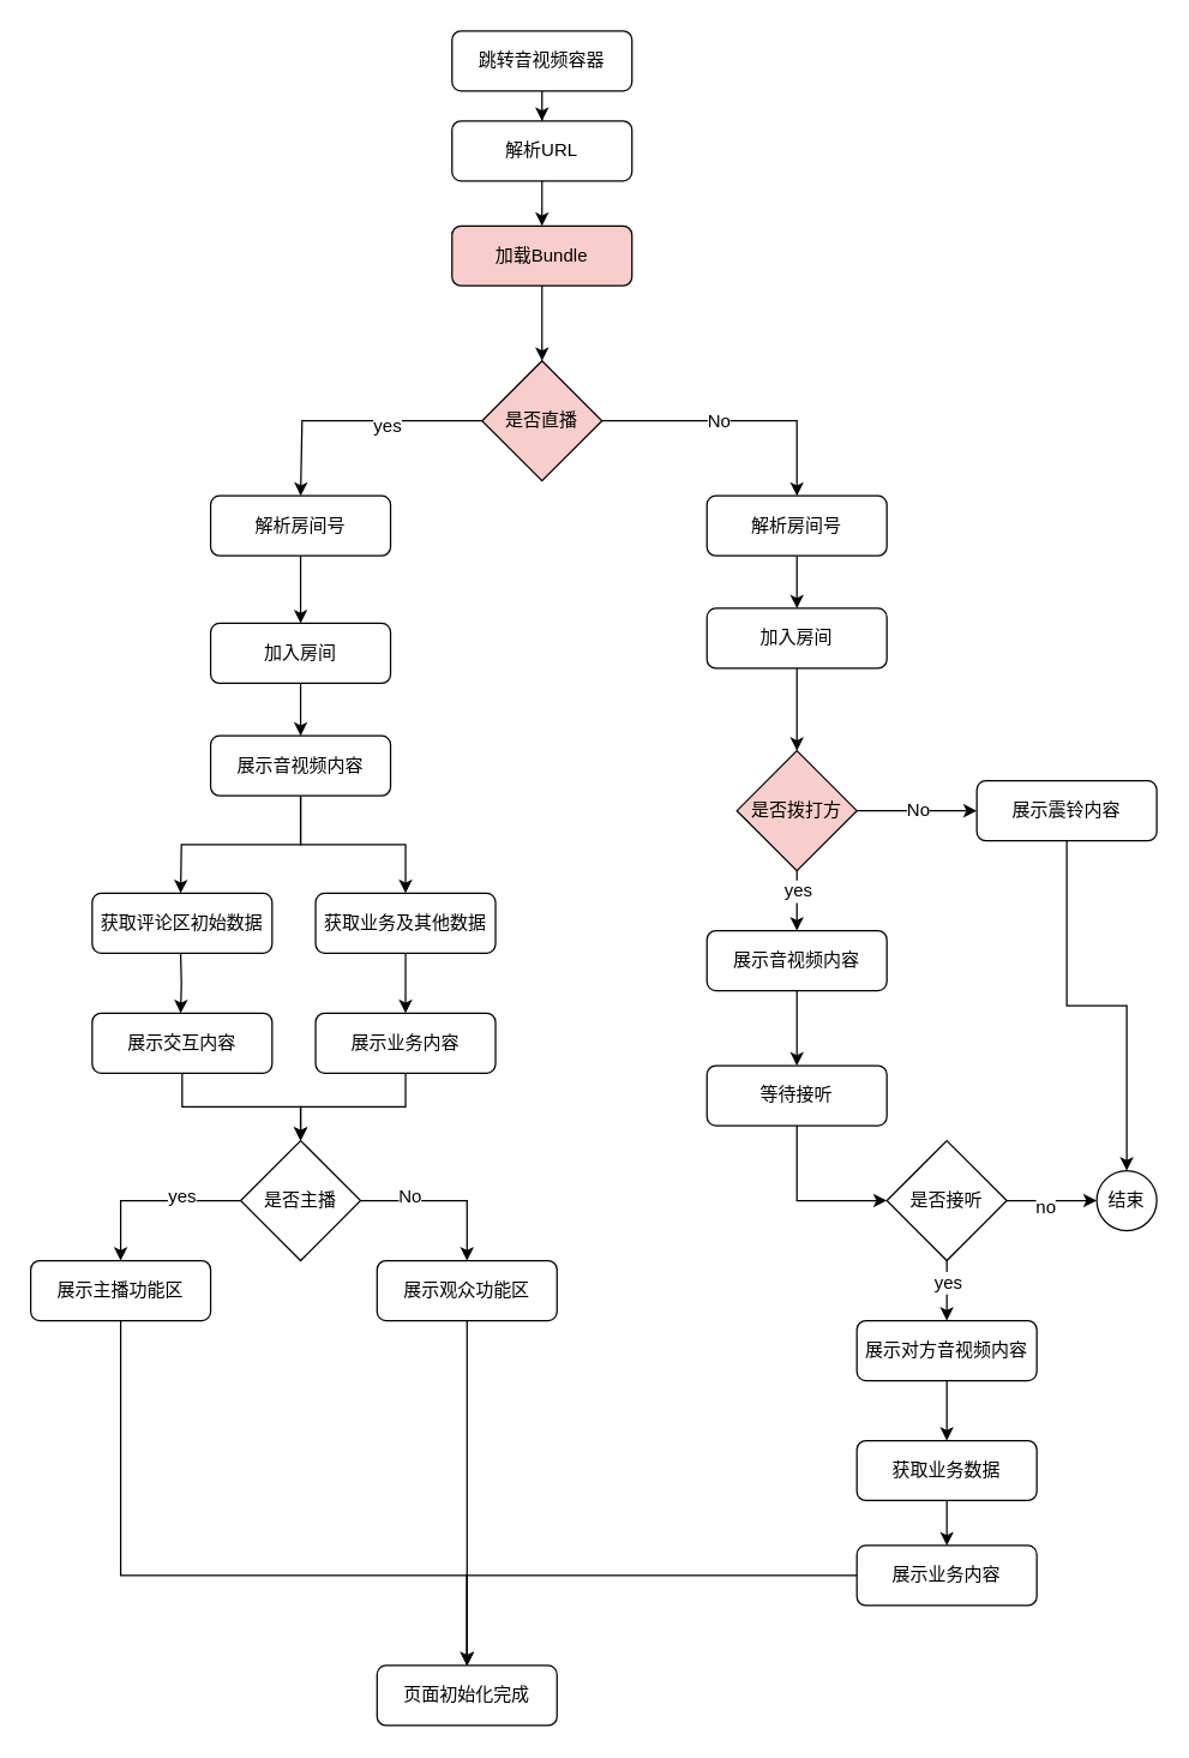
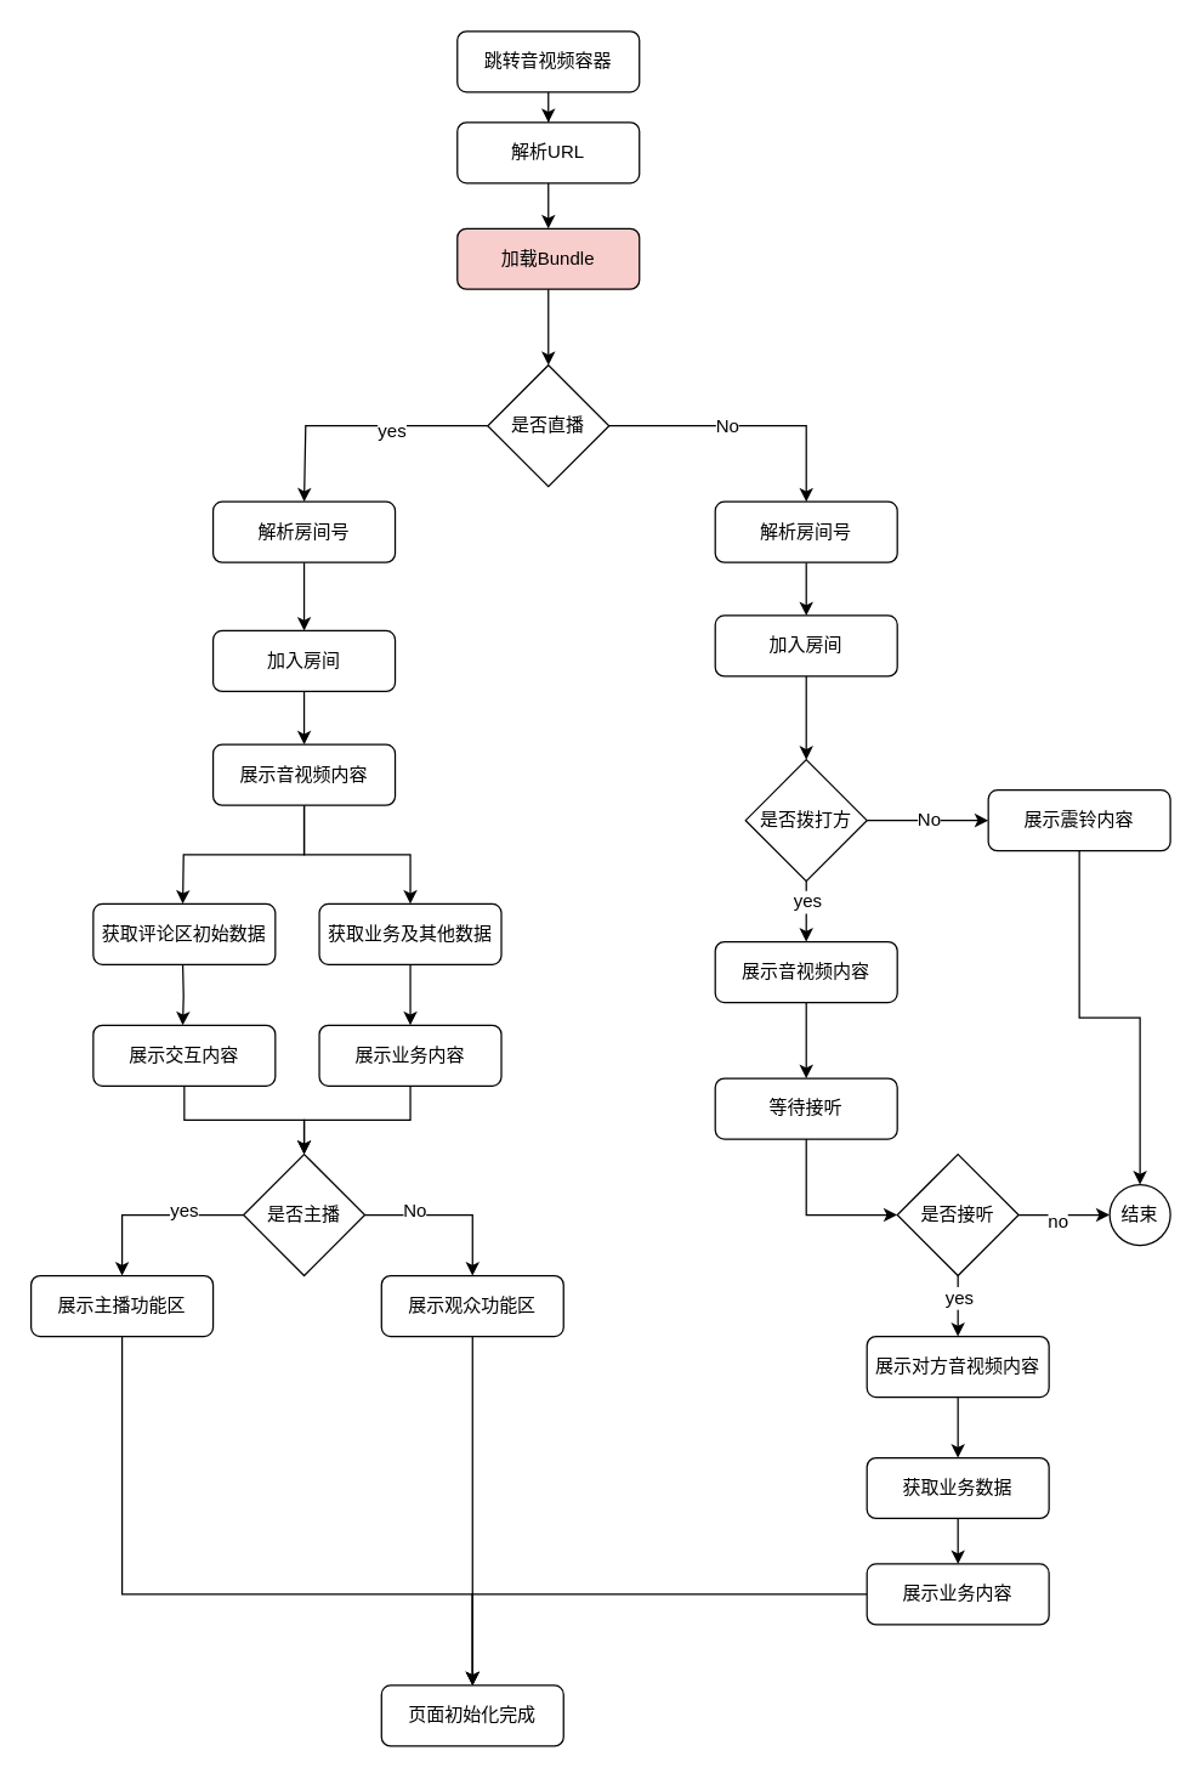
- <mxCell id="11" value="是否直播" style="rhombus;whiteSpace=wrap;html=1;fillColor=#f8cecc;" parent="1" vertex="1"><mxGeometry x="321" y="240" width="80" height="80" as="geometry" /></mxCell>
+ <mxCell id="11" value="是否直播" style="rhombus;whiteSpace=wrap;html=1;" parent="1" vertex="1"><mxGeometry x="321" y="240" width="80" height="80" as="geometry" /></mxCell>
- <mxCell id="45" value="是否拨打方" style="rhombus;whiteSpace=wrap;html=1;fillColor=#f8cecc;" vertex="1" parent="1"><mxGeometry x="491" y="500" width="80" height="80" as="geometry" /></mxCell>
+ <mxCell id="45" value="是否拨打方" style="rhombus;whiteSpace=wrap;html=1;" vertex="1" parent="1"><mxGeometry x="491" y="500" width="80" height="80" as="geometry" /></mxCell>
